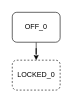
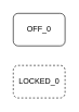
- <mxCell id="2" style="edgeStyle=orthogonalEdgeStyle;rounded=0;orthogonalLoop=1;jettySize=auto;html=1;entryX=0.5;entryY=0;entryDx=0;entryDy=0;" edge="1" parent="1" source="3" target="4"><mxGeometry relative="1" as="geometry" /></mxCell>
